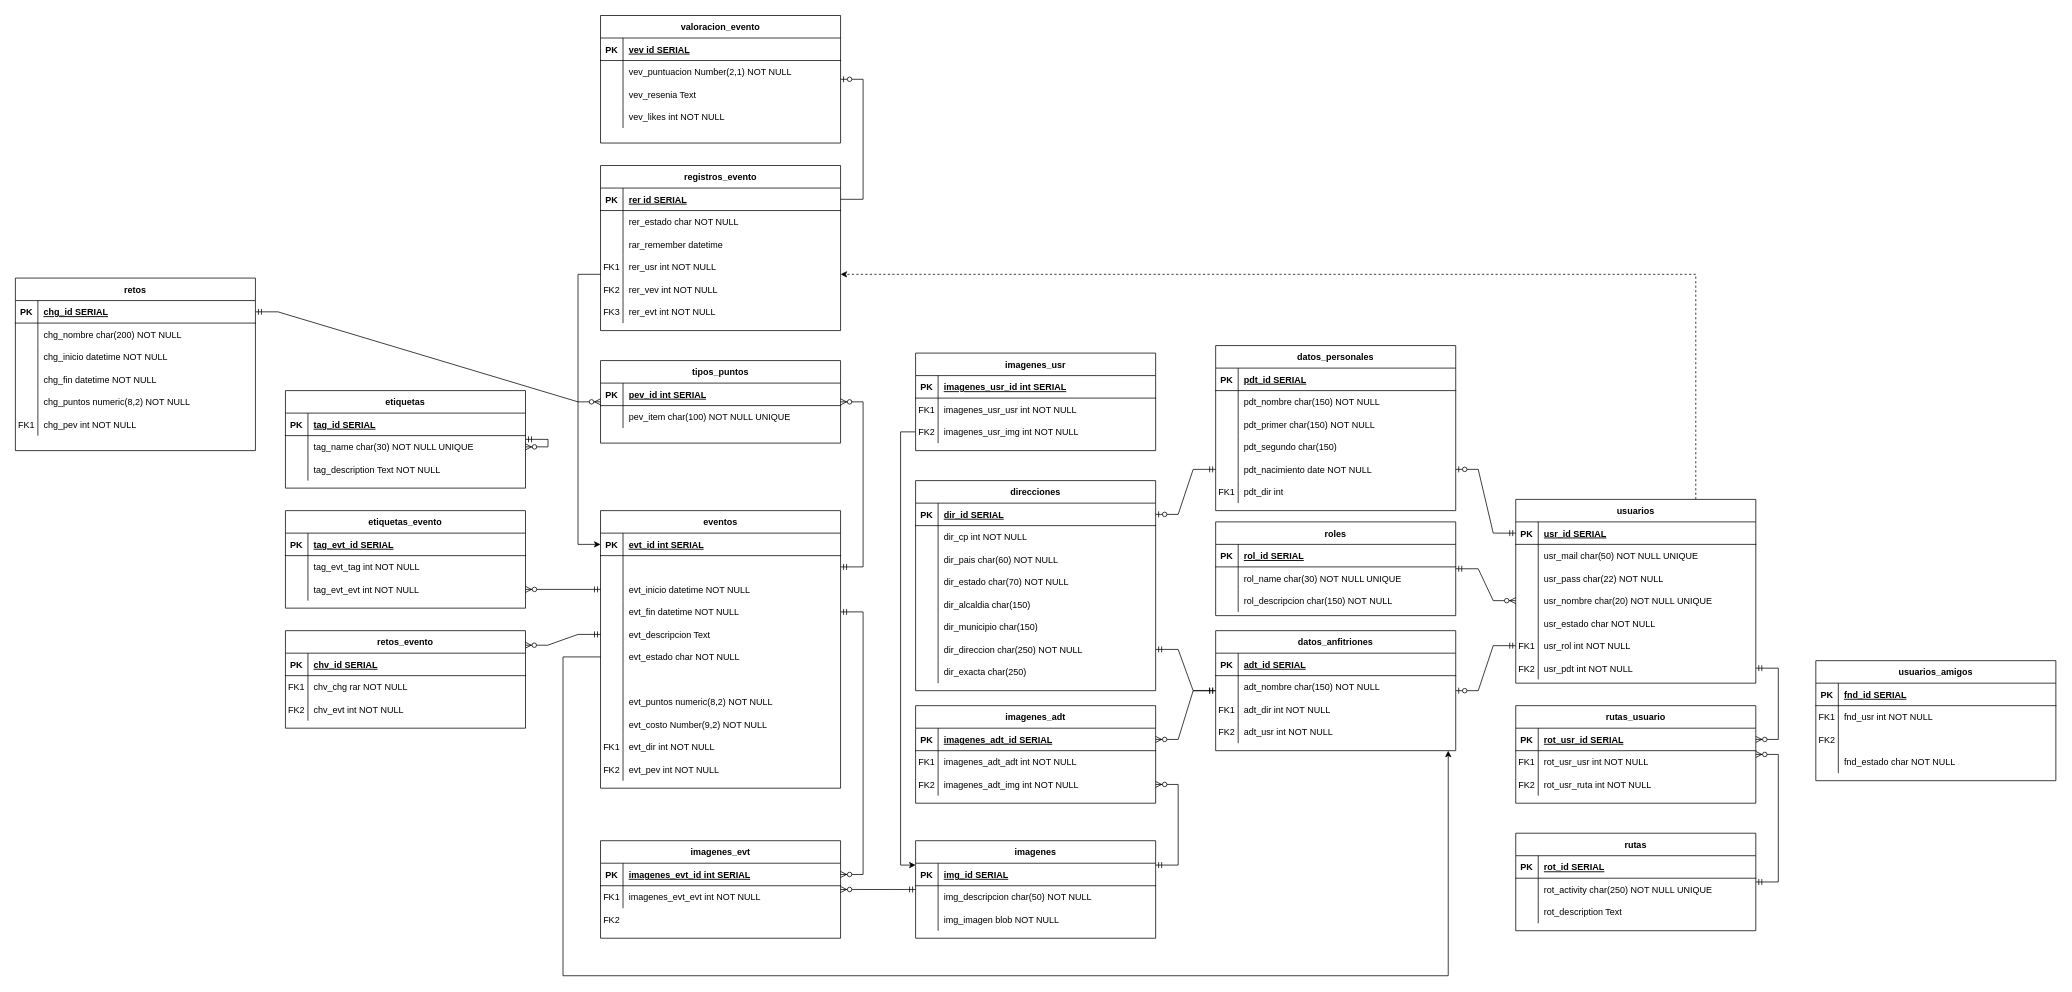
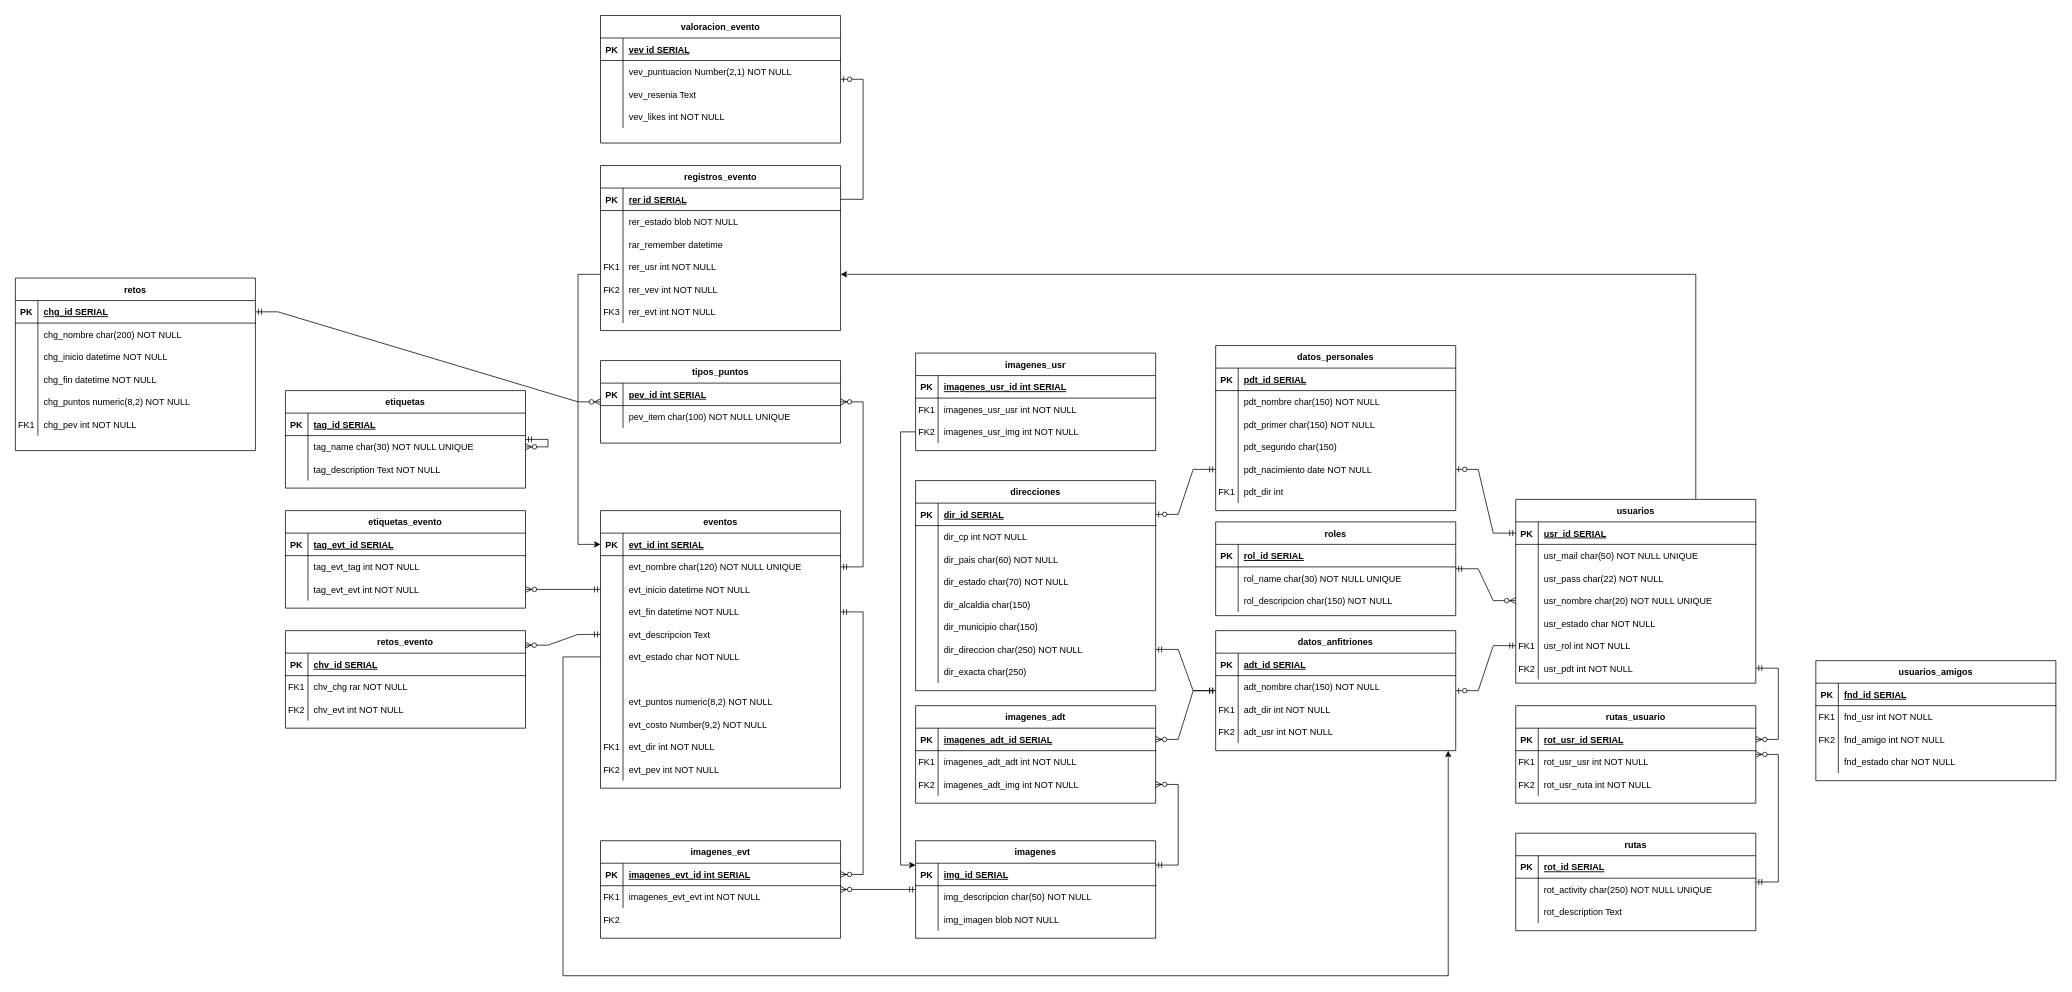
- <mxCell id="246" value="rer_estado char NOT NULL" style="shape=partialRectangle;overflow=hidden;connectable=0;fillColor=none;top=0;left=0;bottom=0;right=0;align=left;spacingLeft=6;" parent="244" vertex="1"><mxGeometry x="30" width="290" height="30" as="geometry"><mxRectangle width="290" height="30" as="alternateBounds" /></mxGeometry></mxCell>
+ <mxCell id="246" value="rer_estado blob NOT NULL" style="shape=partialRectangle;overflow=hidden;connectable=0;fillColor=none;top=0;left=0;bottom=0;right=0;align=left;spacingLeft=6;" parent="244" vertex="1"><mxGeometry x="30" width="290" height="30" as="geometry"><mxRectangle width="290" height="30" as="alternateBounds" /></mxGeometry></mxCell>
- <mxCell id="259" style="edgeStyle=orthogonalEdgeStyle;rounded=0;orthogonalLoop=1;jettySize=auto;html=1;exitX=0.75;exitY=0;exitDx=0;exitDy=0;dashed=1;" parent="1" source="31" target="240" edge="1"><mxGeometry relative="1" as="geometry"><Array as="points"><mxPoint x="2260" y="365" /></Array><mxPoint x="1390" y="480" as="sourcePoint" /><mxPoint x="2190" y="675" as="targetPoint" /></mxGeometry></mxCell>
+ <mxCell id="259" style="edgeStyle=orthogonalEdgeStyle;rounded=0;orthogonalLoop=1;jettySize=auto;html=1;exitX=0.75;exitY=0;exitDx=0;exitDy=0;" parent="1" source="31" target="240" edge="1"><mxGeometry relative="1" as="geometry"><Array as="points"><mxPoint x="2260" y="365" /></Array><mxPoint x="1390" y="480" as="sourcePoint" /><mxPoint x="2190" y="675" as="targetPoint" /></mxGeometry></mxCell>
+ <mxCell id="76" value="evt_nombre char(120) NOT NULL UNIQUE" style="shape=partialRectangle;overflow=hidden;connectable=0;fillColor=none;top=0;left=0;bottom=0;right=0;align=left;spacingLeft=6;" parent="74" vertex="1"><mxGeometry x="30" width="290" height="30" as="geometry"><mxRectangle width="290" height="30" as="alternateBounds" /></mxGeometry></mxCell>
+ <mxCell id="213" value="fnd_amigo int NOT NULL" style="shape=partialRectangle;overflow=hidden;connectable=0;fillColor=none;top=0;left=0;bottom=0;right=0;align=left;spacingLeft=6;" parent="211" vertex="1"><mxGeometry x="30" width="290" height="30" as="geometry"><mxRectangle width="290" height="30" as="alternateBounds" /></mxGeometry></mxCell>
